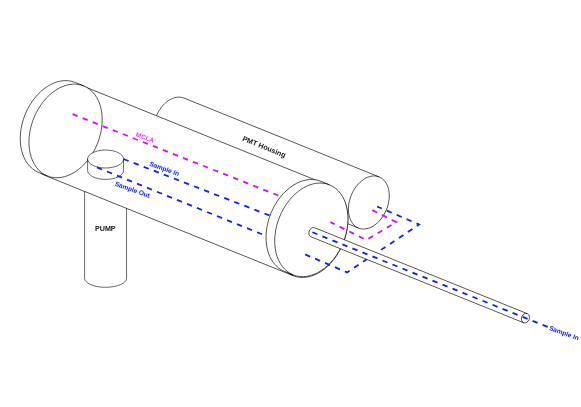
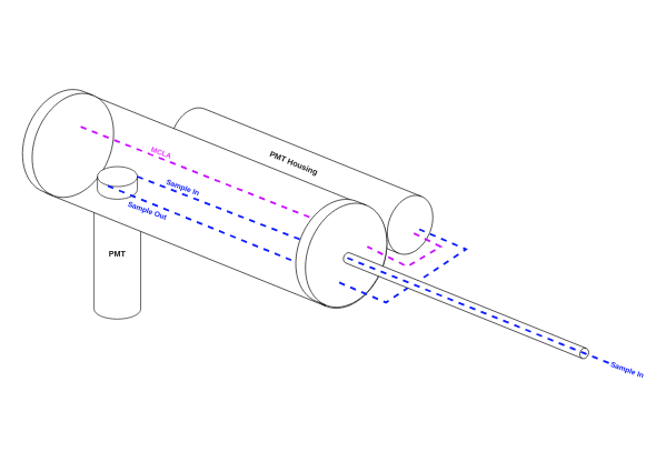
- <mxCell id="3" value="&lt;font color=&quot;#1a1a1a&quot;&gt;&lt;b&gt;PUMP&lt;/b&gt;&lt;/font&gt;" style="shape=cylinder3;whiteSpace=wrap;html=1;boundedLbl=1;backgroundOutline=1;size=15;fontSize=12;fontColor=#0000FF;" parent="1" vertex="1"><mxGeometry x="140" y="258.8" width="70" height="220" as="geometry" /></mxCell>
+ <mxCell id="3" value="&lt;font color=&quot;#1a1a1a&quot;&gt;&lt;b&gt;PMT&lt;/b&gt;&lt;/font&gt;" style="shape=cylinder3;whiteSpace=wrap;html=1;boundedLbl=1;backgroundOutline=1;size=15;fontSize=12;fontColor=#0000FF;" parent="1" vertex="1"><mxGeometry x="140" y="258.8" width="70" height="220" as="geometry" /></mxCell>
